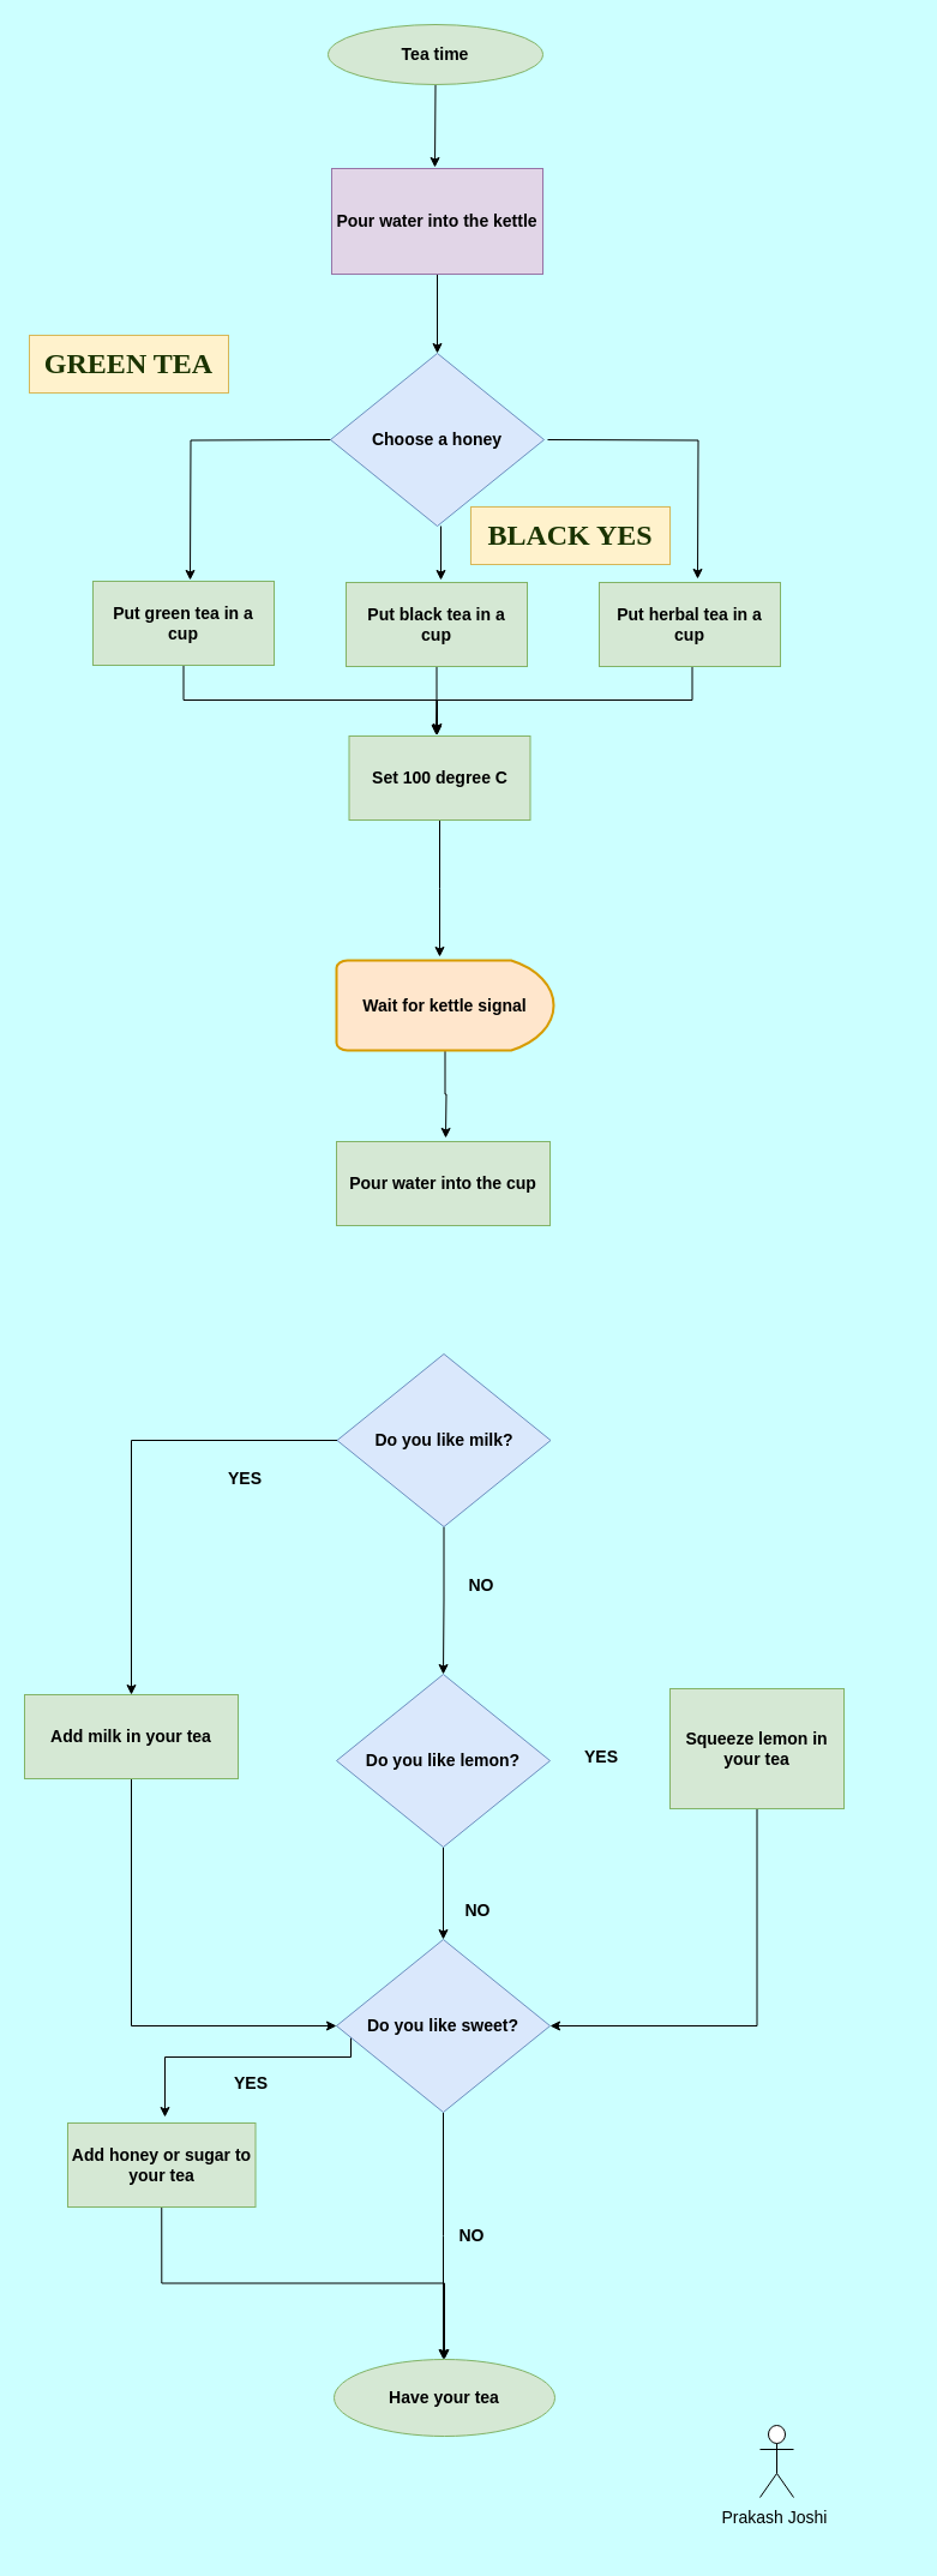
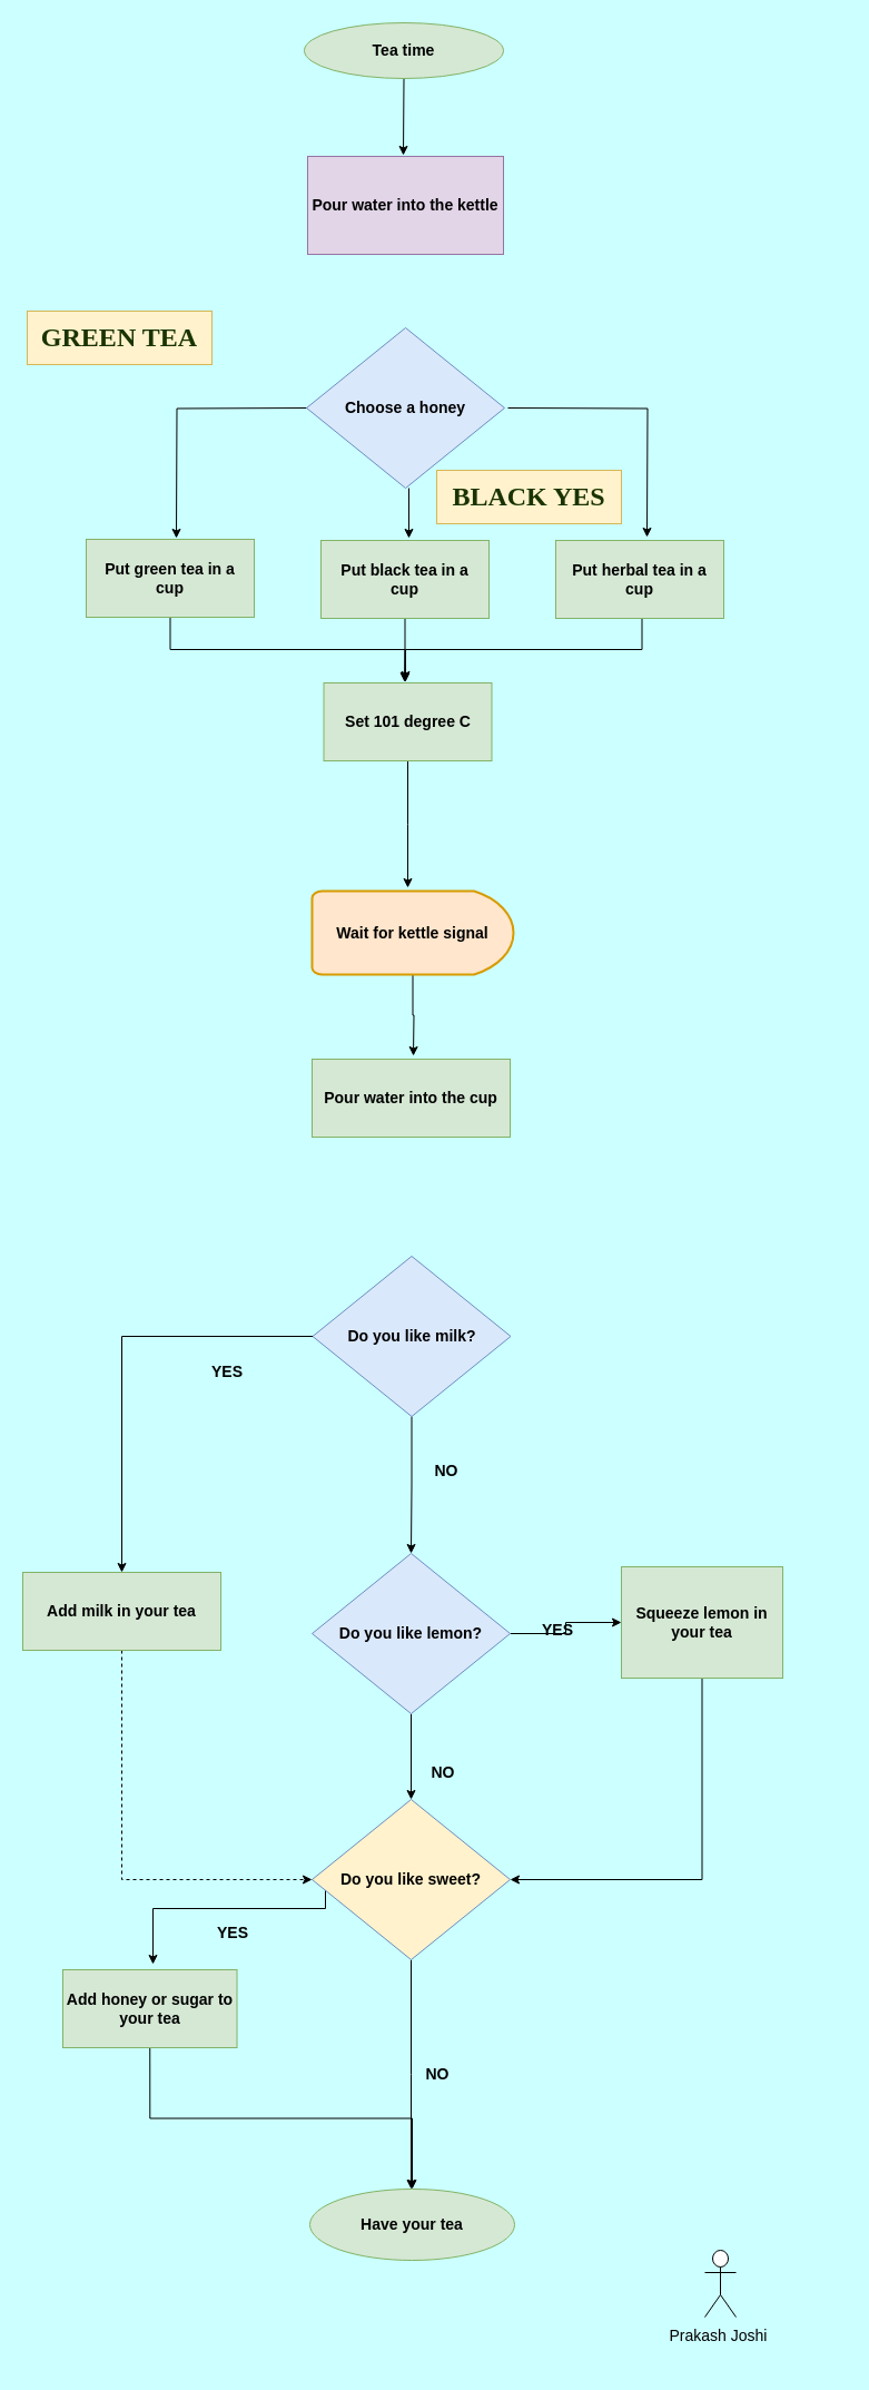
- <mxCell id="5" style="edgeStyle=orthogonalEdgeStyle;rounded=0;orthogonalLoop=1;jettySize=auto;html=1;exitX=0.5;exitY=1;exitDx=0;exitDy=0;entryX=0.5;entryY=0;entryDx=0;entryDy=0;" parent="1" source="6" target="10" edge="1"><mxGeometry relative="1" as="geometry" /></mxCell>
- <mxCell id="18" value="&lt;b style=&quot;font-size: 14px&quot;&gt;Set 100 degree C&lt;/b&gt;" style="rounded=0;whiteSpace=wrap;html=1;fillColor=#d5e8d4;strokeColor=#82b366;" parent="1" vertex="1"><mxGeometry x="290.5" y="613" width="151" height="70" as="geometry" /></mxCell>
+ <mxCell id="18" value="&lt;b style=&quot;font-size: 14px&quot;&gt;Set 101 degree C&lt;/b&gt;" style="rounded=0;whiteSpace=wrap;html=1;fillColor=#d5e8d4;strokeColor=#82b366;" parent="1" vertex="1"><mxGeometry x="290.5" y="613" width="151" height="70" as="geometry" /></mxCell>
+ <mxCell id="25" style="edgeStyle=orthogonalEdgeStyle;rounded=0;orthogonalLoop=1;jettySize=auto;html=1;exitX=1;exitY=0.5;exitDx=0;exitDy=0;entryX=0;entryY=0.5;entryDx=0;entryDy=0;" edge="1" parent="1" source="27" target="38"><mxGeometry relative="1" as="geometry" /></mxCell>
- <mxCell id="35" style="edgeStyle=orthogonalEdgeStyle;rounded=0;orthogonalLoop=1;jettySize=auto;html=1;exitX=0.5;exitY=1;exitDx=0;exitDy=0;entryX=0;entryY=0.5;entryDx=0;entryDy=0;" edge="1" parent="1" source="36" target="30"><mxGeometry relative="1" as="geometry" /></mxCell>
+ <mxCell id="35" style="edgeStyle=orthogonalEdgeStyle;rounded=0;orthogonalLoop=1;jettySize=auto;html=1;exitX=0.5;exitY=1;exitDx=0;exitDy=0;entryX=0;entryY=0.5;entryDx=0;entryDy=0;dashed=1;" edge="1" parent="1" source="36" target="30"><mxGeometry relative="1" as="geometry" /></mxCell>
- <mxCell id="30" value="&lt;font style=&quot;font-size: 14px&quot;&gt;&lt;b&gt;Do you like sweet?&lt;/b&gt;&lt;/font&gt;" style="rhombus;whiteSpace=wrap;html=1;fillColor=#dae8fc;strokeColor=#6c8ebf;" parent="1" vertex="1"><mxGeometry x="280" y="1616" width="178" height="144" as="geometry" /></mxCell>
+ <mxCell id="30" value="&lt;font style=&quot;font-size: 14px&quot;&gt;&lt;b&gt;Do you like sweet?&lt;/b&gt;&lt;/font&gt;" style="rhombus;whiteSpace=wrap;html=1;fillColor=#fff2cc;strokeColor=#6c8ebf;" parent="1" vertex="1"><mxGeometry x="280" y="1616" width="178" height="144" as="geometry" /></mxCell>
